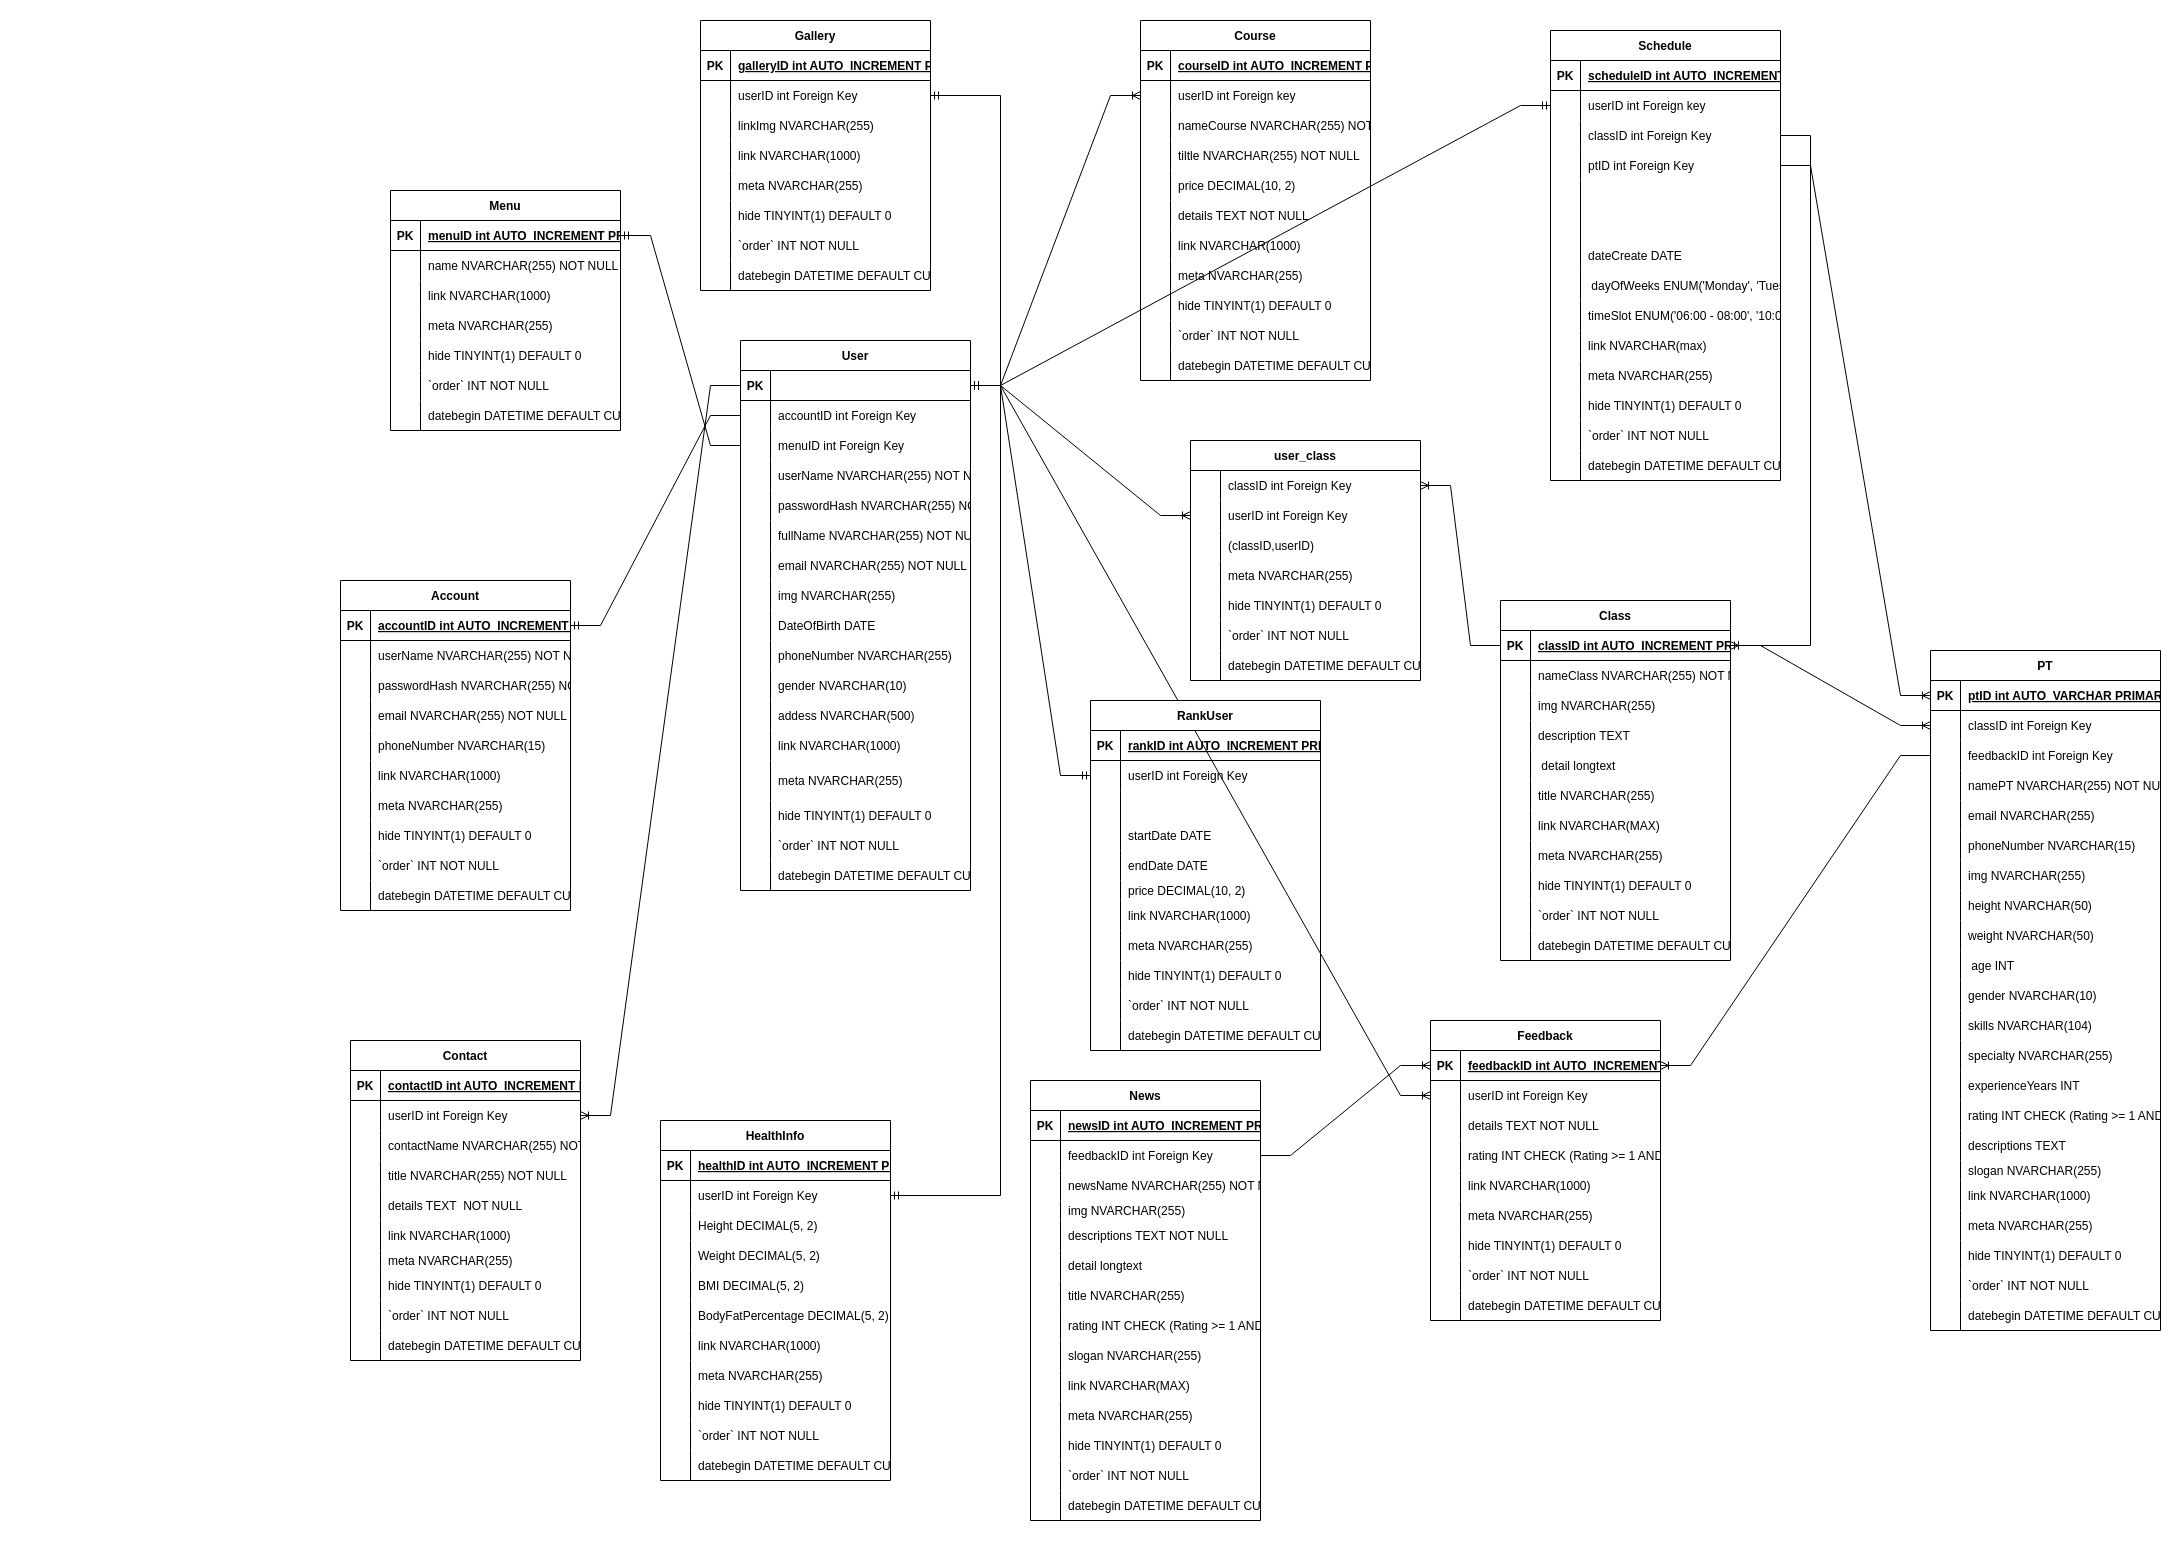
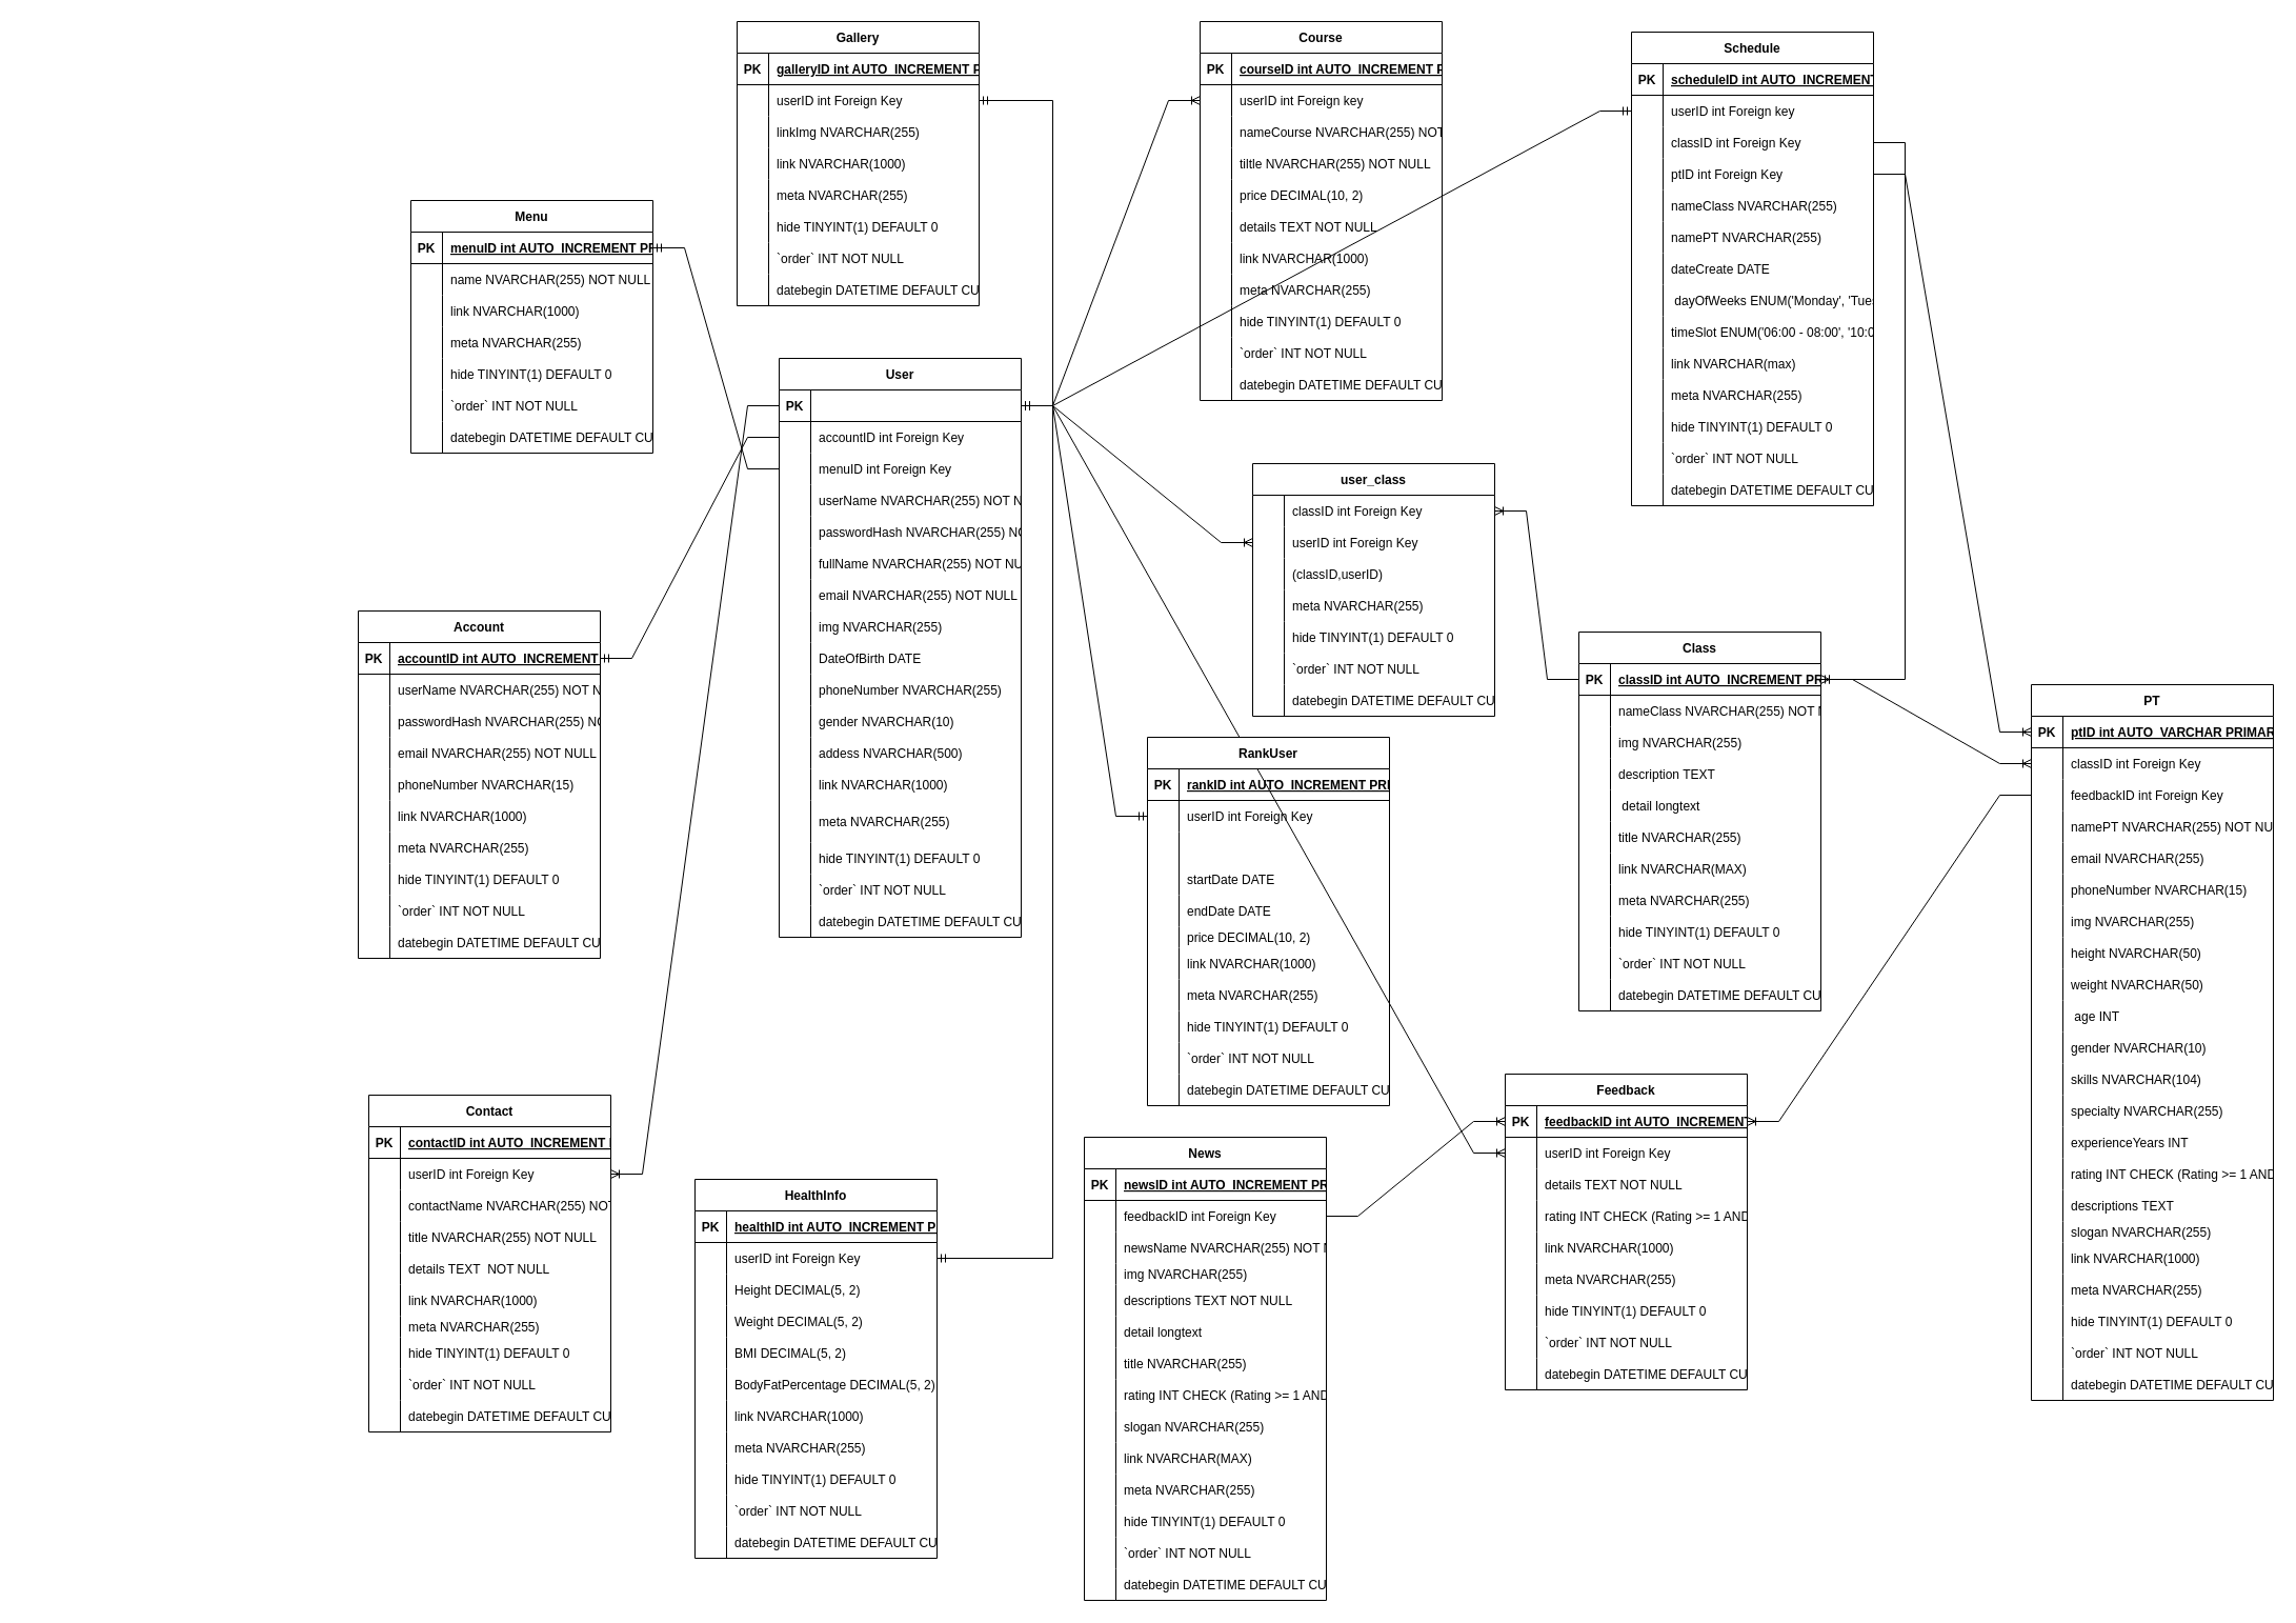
+ <mxCell id="124" value="nameClass NVARCHAR(255)" style="shape=partialRectangle;overflow=hidden;connectable=0;fillColor=none;top=0;left=0;bottom=0;right=0;align=left;spacingLeft=6;" vertex="1" parent="122"><mxGeometry x="30" width="200" height="30" as="geometry"><mxRectangle width="200" height="30" as="alternateBounds" /></mxGeometry></mxCell>
+ <mxCell id="127" value="namePT NVARCHAR(255)" style="shape=partialRectangle;overflow=hidden;connectable=0;fillColor=none;top=0;left=0;bottom=0;right=0;align=left;spacingLeft=6;" vertex="1" parent="125"><mxGeometry x="30" width="200" height="30" as="geometry"><mxRectangle width="200" height="30" as="alternateBounds" /></mxGeometry></mxCell>
